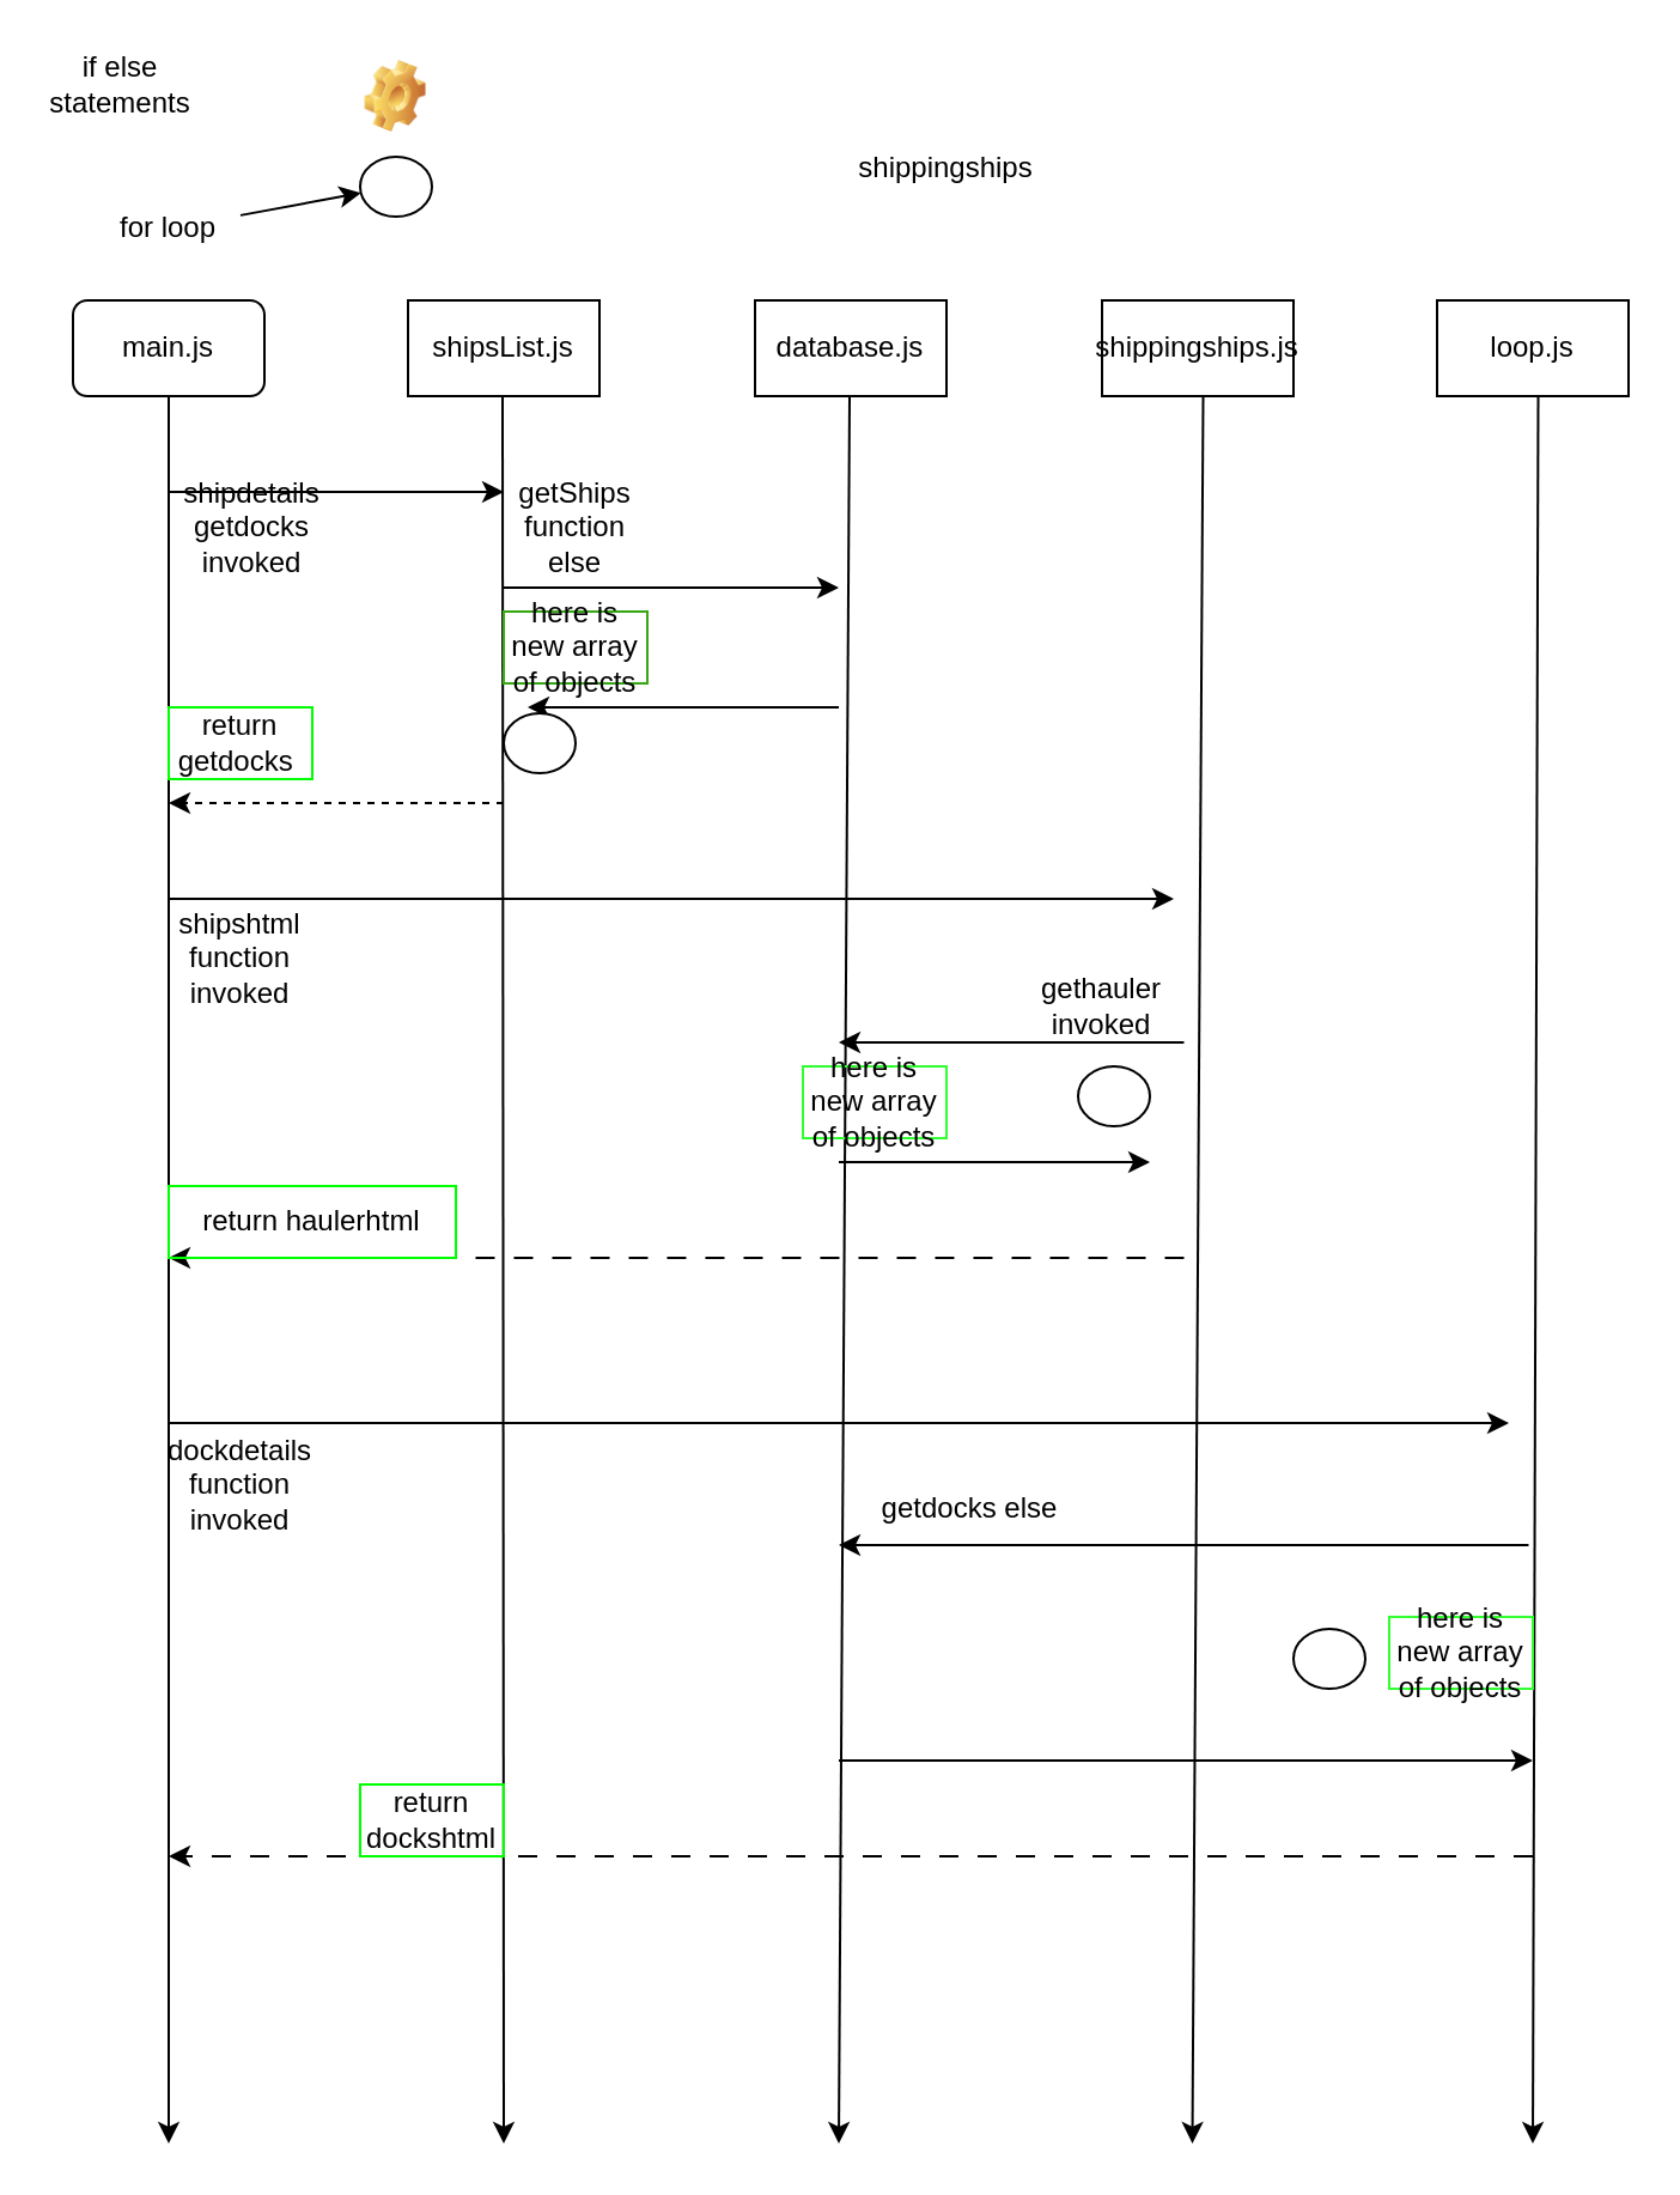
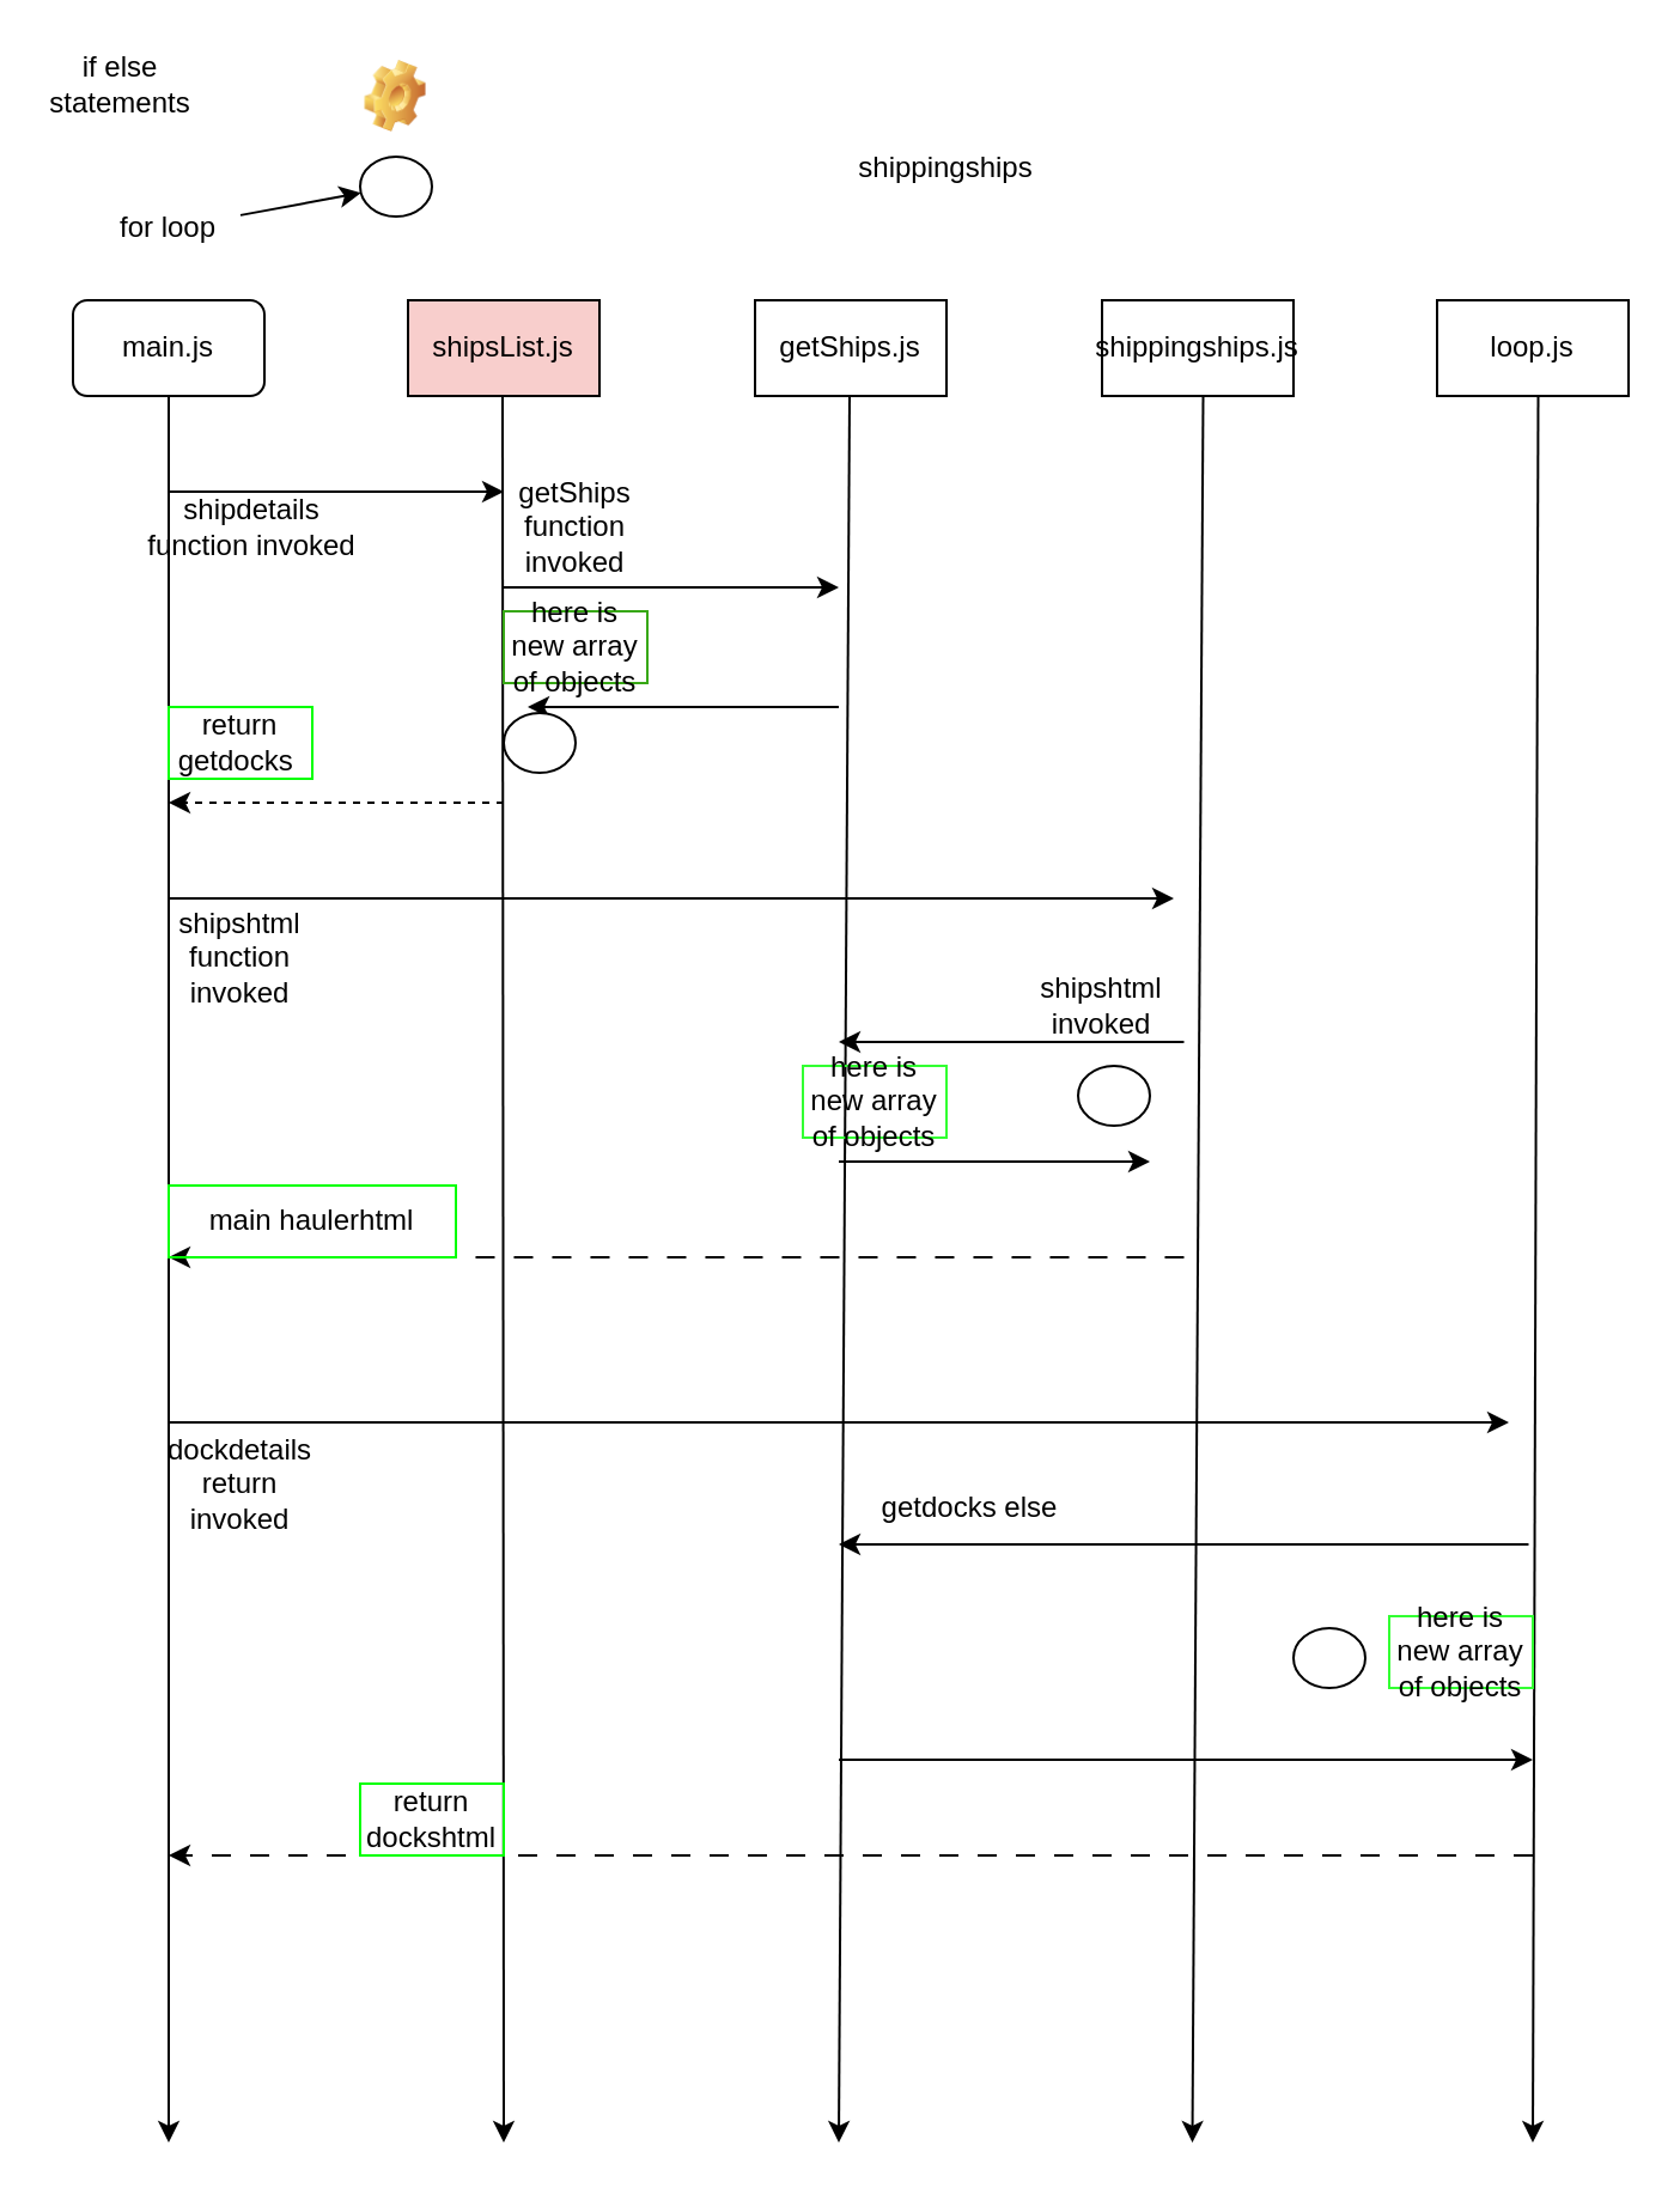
- <mxCell id="4" value="shipsList.js" style="whiteSpace=wrap;html=1;" vertex="1" parent="1"><mxGeometry x="170" y="125" width="80" height="40" as="geometry" /></mxCell>
+ <mxCell id="4" value="shipsList.js" style="whiteSpace=wrap;html=1;fillColor=#f8cecc;" vertex="1" parent="1"><mxGeometry x="170" y="125" width="80" height="40" as="geometry" /></mxCell>
- <mxCell id="5" value="database.js" style="whiteSpace=wrap;html=1;" vertex="1" parent="1"><mxGeometry x="315" y="125" width="80" height="40" as="geometry" /></mxCell>
+ <mxCell id="5" value="getShips.js" style="whiteSpace=wrap;html=1;" vertex="1" parent="1"><mxGeometry x="315" y="125" width="80" height="40" as="geometry" /></mxCell>
- <mxCell id="14" value="shipdetails getdocks invoked" style="text;strokeColor=none;align=center;fillColor=none;html=1;verticalAlign=middle;whiteSpace=wrap;rounded=0;" vertex="1" parent="1"><mxGeometry x="60" y="205" width="90" height="30" as="geometry" /></mxCell>
+ <mxCell id="14" value="shipdetails function invoked" style="text;strokeColor=none;align=center;fillColor=none;html=1;verticalAlign=middle;whiteSpace=wrap;rounded=0;" vertex="1" parent="1"><mxGeometry x="60" y="205" width="90" height="30" as="geometry" /></mxCell>
- <mxCell id="16" value="getShips function else" style="text;strokeColor=none;align=center;fillColor=none;html=1;verticalAlign=middle;whiteSpace=wrap;rounded=0;" vertex="1" parent="1"><mxGeometry x="210" y="205" width="60" height="30" as="geometry" /></mxCell>
+ <mxCell id="16" value="getShips function invoked" style="text;strokeColor=none;align=center;fillColor=none;html=1;verticalAlign=middle;whiteSpace=wrap;rounded=0;" vertex="1" parent="1"><mxGeometry x="210" y="205" width="60" height="30" as="geometry" /></mxCell>
- <mxCell id="21" value="gethauler invoked" style="text;strokeColor=none;align=center;fillColor=none;html=1;verticalAlign=middle;whiteSpace=wrap;rounded=0;" vertex="1" parent="1"><mxGeometry x="430" y="405" width="60" height="30" as="geometry" /></mxCell>
+ <mxCell id="21" value="shipshtml invoked" style="text;strokeColor=none;align=center;fillColor=none;html=1;verticalAlign=middle;whiteSpace=wrap;rounded=0;" vertex="1" parent="1"><mxGeometry x="430" y="405" width="60" height="30" as="geometry" /></mxCell>
- <mxCell id="35" value="return haulerhtml" style="text;strokeColor=#00FF00;align=center;fillColor=none;html=1;verticalAlign=middle;whiteSpace=wrap;rounded=0;" vertex="1" parent="1"><mxGeometry x="70" y="495" width="120" height="30" as="geometry" /></mxCell>
+ <mxCell id="35" value="main haulerhtml" style="text;strokeColor=#00FF00;align=center;fillColor=none;html=1;verticalAlign=middle;whiteSpace=wrap;rounded=0;" vertex="1" parent="1"><mxGeometry x="70" y="495" width="120" height="30" as="geometry" /></mxCell>
- <mxCell id="37" value="dockdetails function invoked" style="text;strokeColor=none;align=center;fillColor=none;html=1;verticalAlign=middle;whiteSpace=wrap;rounded=0;" vertex="1" parent="1"><mxGeometry x="70" y="605" width="60" height="30" as="geometry" /></mxCell>
+ <mxCell id="37" value="dockdetails return invoked" style="text;strokeColor=none;align=center;fillColor=none;html=1;verticalAlign=middle;whiteSpace=wrap;rounded=0;" vertex="1" parent="1"><mxGeometry x="70" y="605" width="60" height="30" as="geometry" /></mxCell>
